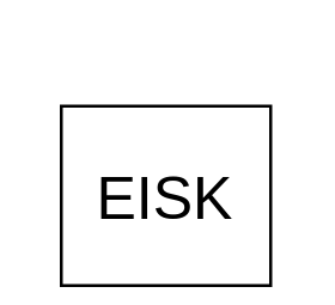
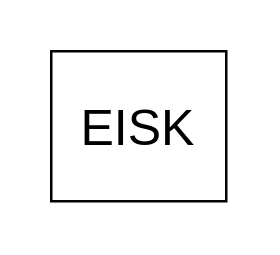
- <mxCell id="2" value="&lt;font style=&quot;font-size: 20px&quot;&gt;EISK&lt;/font&gt;" style="rounded=0;whiteSpace=wrap;html=1;" parent="1" vertex="1"><mxGeometry x="20" y="35" width="70" height="60" as="geometry" /></mxCell>
+ <mxCell id="2" value="&lt;font style=&quot;font-size: 20px&quot;&gt;EISK&lt;/font&gt;" style="rounded=0;whiteSpace=wrap;html=1;" parent="1" vertex="1"><mxGeometry x="20" y="20" width="70" height="60" as="geometry" /></mxCell>
